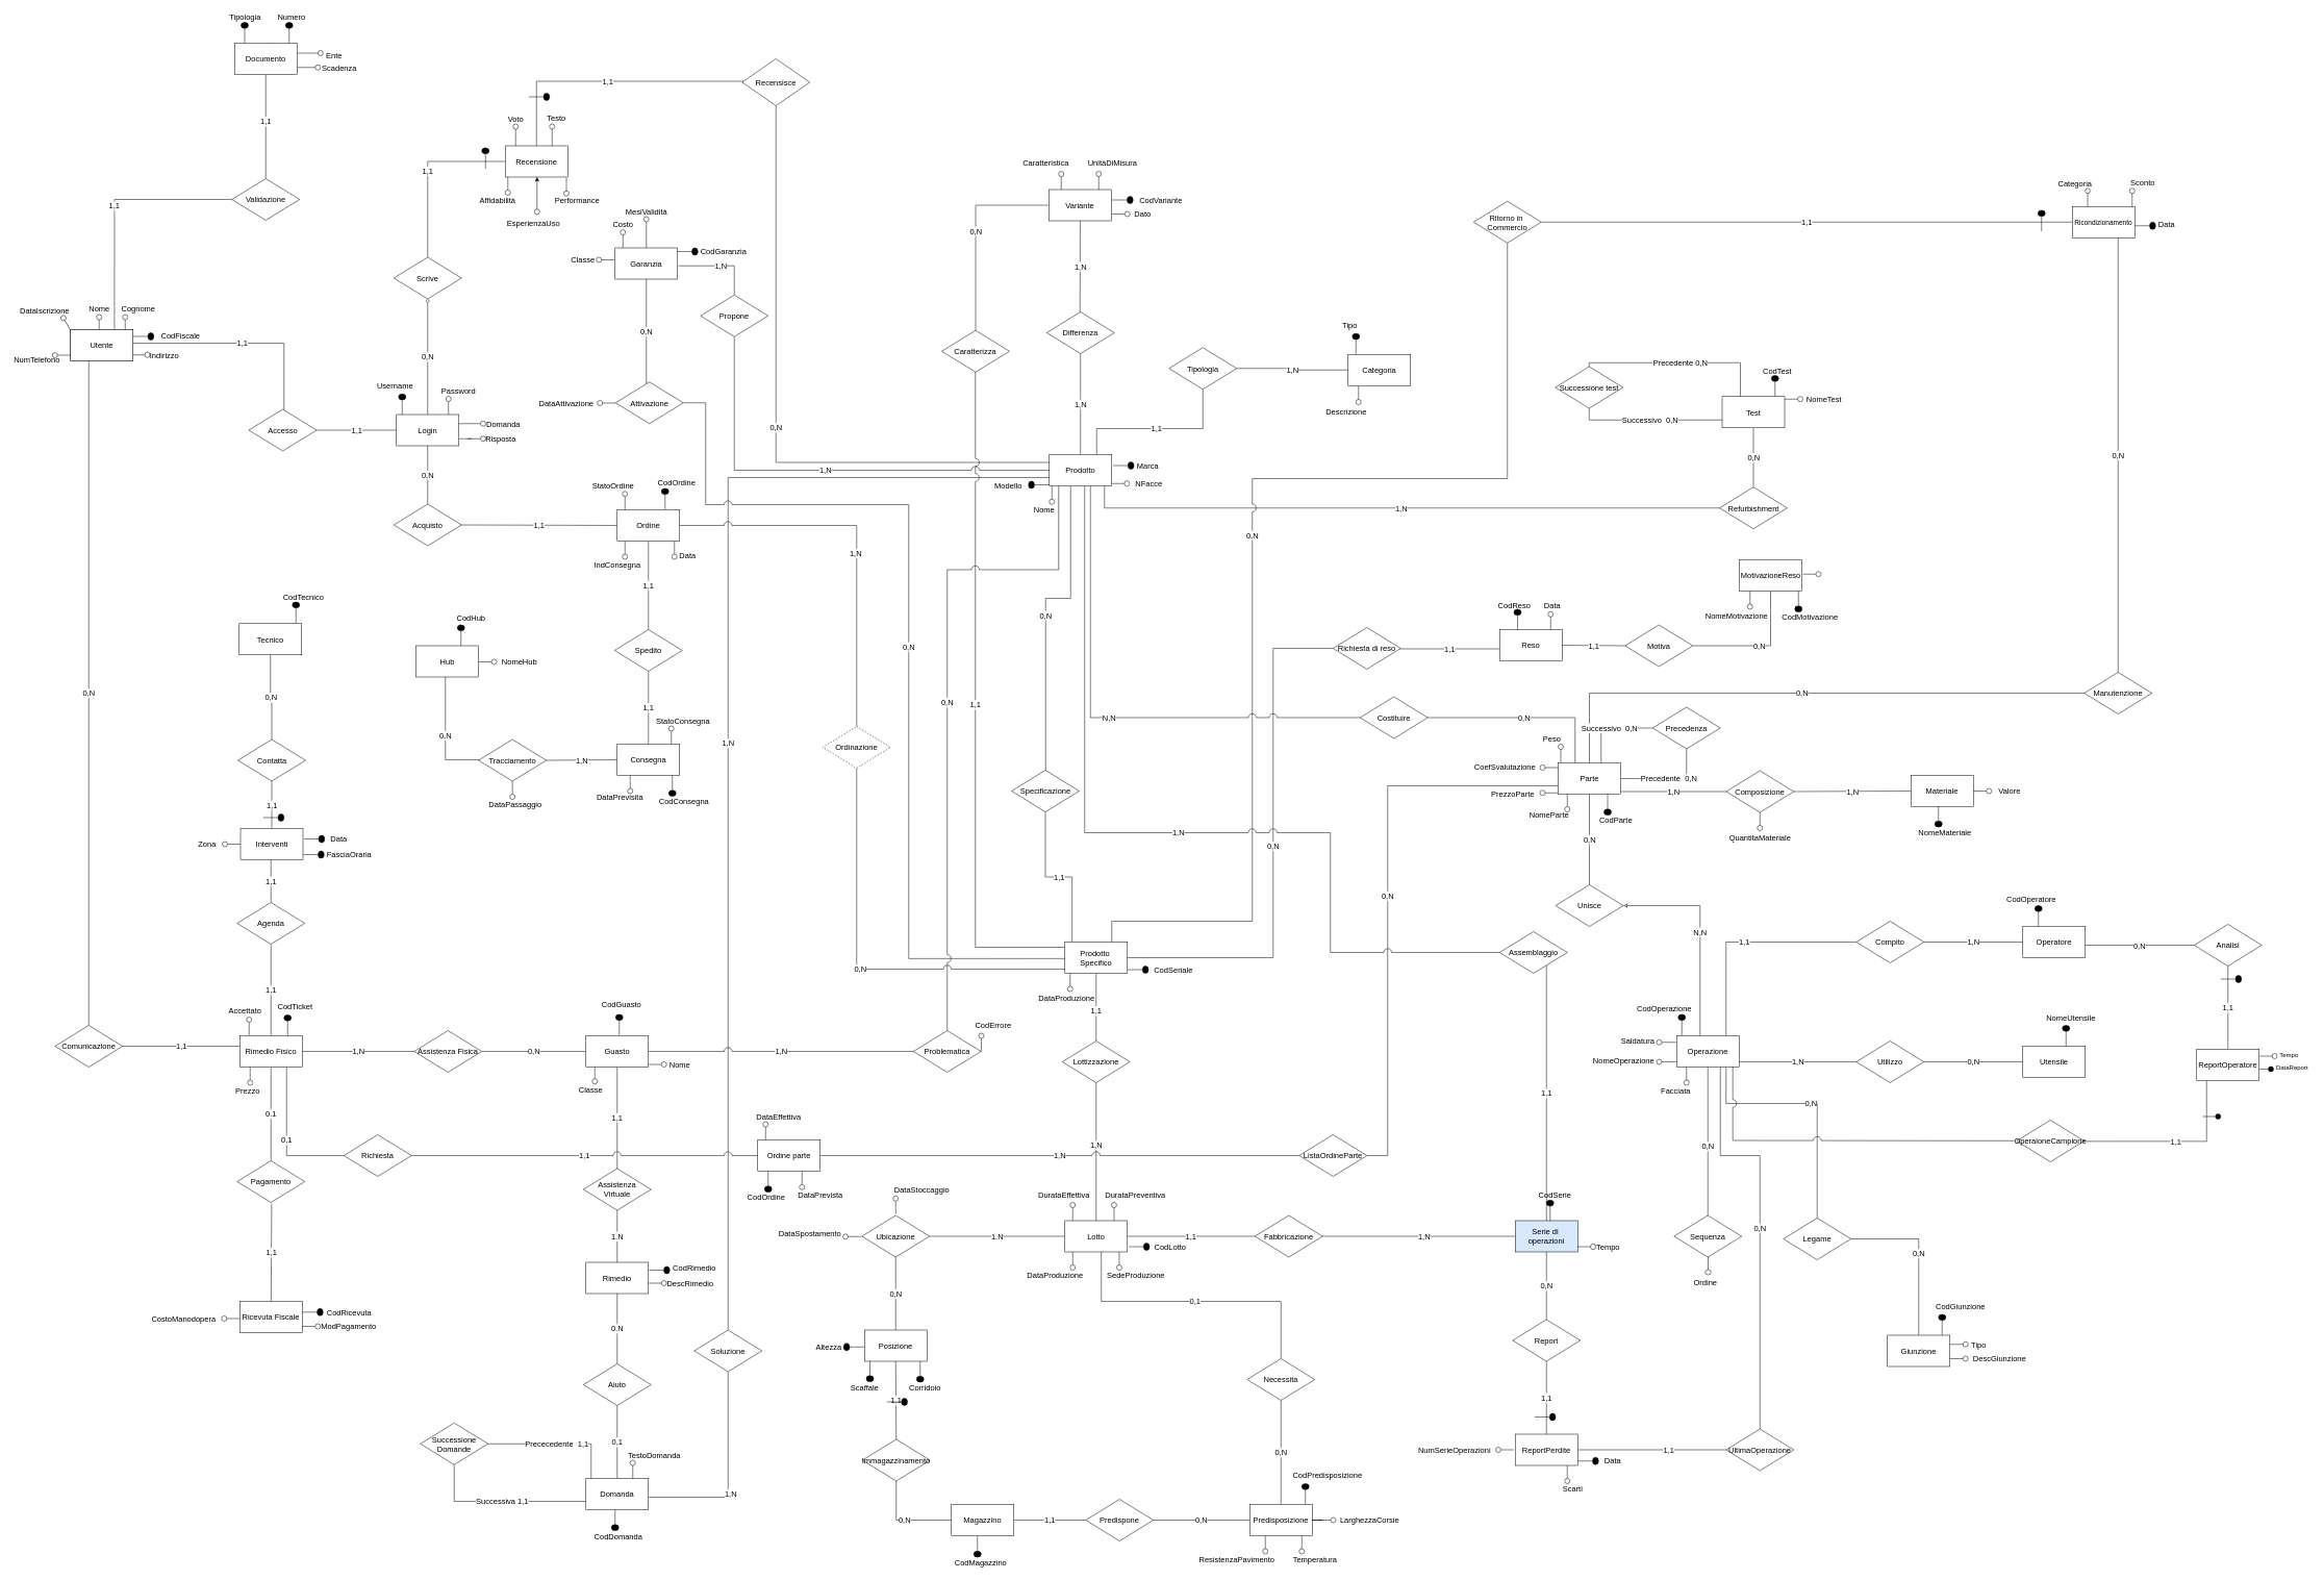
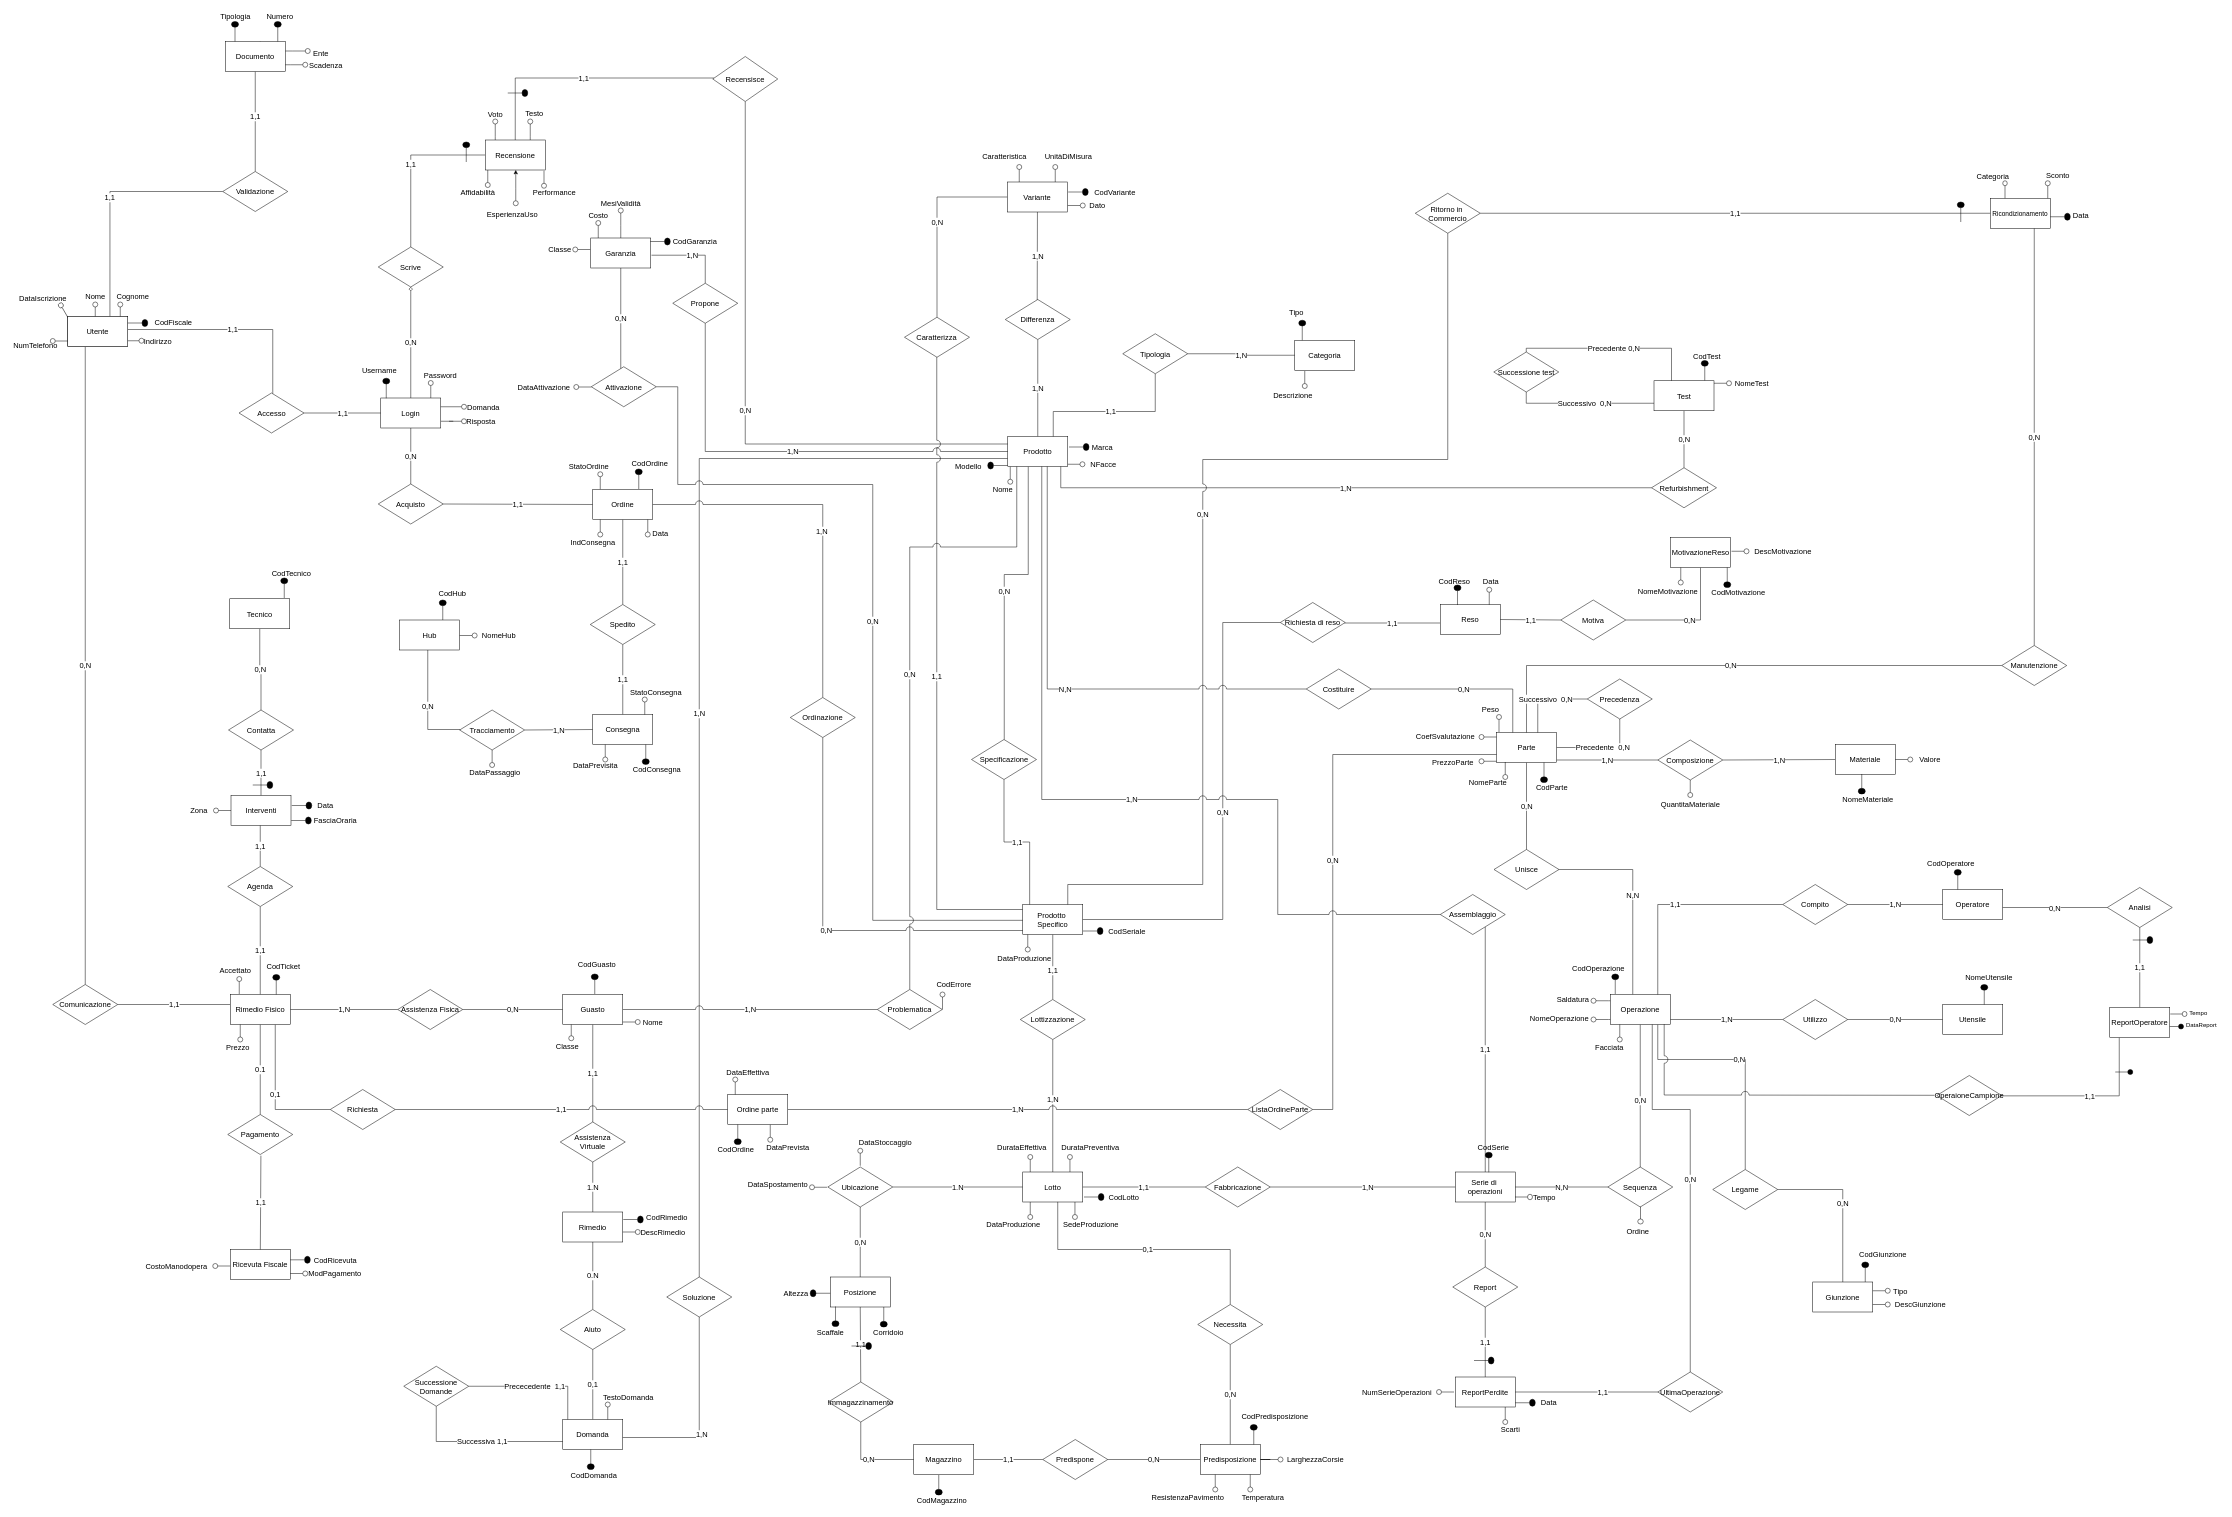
+ <mxCell id="325" value="DescMotivazione" style="text;html=1;align=center;verticalAlign=middle;resizable=0;points=[];autosize=1;fontSize=15;fontStyle=0" parent="1" vertex="1"><mxGeometry x="3503" y="1090.5" width="124" height="22" as="geometry" /></mxCell>
- <mxCell id="267" value="Ordinazione" style="rhombus;whiteSpace=wrap;html=1;fontSize=15;fontStyle=0;dashed=1;" parent="1" vertex="1"><mxGeometry x="1580" y="1394" width="130" height="80" as="geometry" /></mxCell>
+ <mxCell id="267" value="Ordinazione" style="rhombus;whiteSpace=wrap;html=1;fontSize=15;fontStyle=0" parent="1" vertex="1"><mxGeometry x="1580" y="1394" width="130" height="80" as="geometry" /></mxCell>
- <mxCell id="53" value="N,N" style="edgeStyle=orthogonalEdgeStyle;rounded=0;comic=0;jumpStyle=none;jumpSize=15;orthogonalLoop=1;jettySize=auto;html=1;endArrow=classic;endFill=0;targetPerimeterSpacing=0;strokeWidth=1;fontSize=15;" parent="1" source="54" target="12" edge="1"><mxGeometry relative="1" as="geometry"><mxPoint x="3100" y="1418" as="targetPoint" /><Array as="points"><mxPoint x="3265" y="1738" /></Array></mxGeometry></mxCell>
+ <mxCell id="53" value="N,N" style="edgeStyle=orthogonalEdgeStyle;rounded=0;comic=0;jumpStyle=none;jumpSize=15;orthogonalLoop=1;jettySize=auto;html=1;endArrow=none;endFill=0;targetPerimeterSpacing=0;strokeWidth=1;fontSize=15;" parent="1" source="54" target="12" edge="1"><mxGeometry relative="1" as="geometry"><mxPoint x="3100" y="1418" as="targetPoint" /><Array as="points"><mxPoint x="3265" y="1738" /></Array></mxGeometry></mxCell>
- <mxCell id="56" value="Serie di&amp;nbsp;&lt;br style=&quot;font-size: 15px;&quot;&gt;operazioni" style="rounded=0;whiteSpace=wrap;html=1;fontSize=15;fontStyle=0;fillColor=#dae8fc;" parent="1" vertex="1"><mxGeometry x="2910" y="2343" width="120" height="60" as="geometry" /></mxCell>
+ <mxCell id="56" value="Serie di&amp;nbsp;&lt;br style=&quot;font-size: 15px;&quot;&gt;operazioni" style="rounded=0;whiteSpace=wrap;html=1;fontSize=15;fontStyle=0" parent="1" vertex="1"><mxGeometry x="2910" y="2343" width="120" height="60" as="geometry" /></mxCell>
+ <mxCell id="66" value="N,N" style="endArrow=none;html=1;jumpStyle=arc;jumpSize=15;endFill=0;strokeColor=#000000;rounded=0;fontSize=15;" parent="1" source="56" target="57" edge="1"><mxGeometry width="50" height="50" relative="1" as="geometry"><mxPoint x="3080" y="2213" as="sourcePoint" /><mxPoint x="3130" y="2163" as="targetPoint" /></mxGeometry></mxCell>
